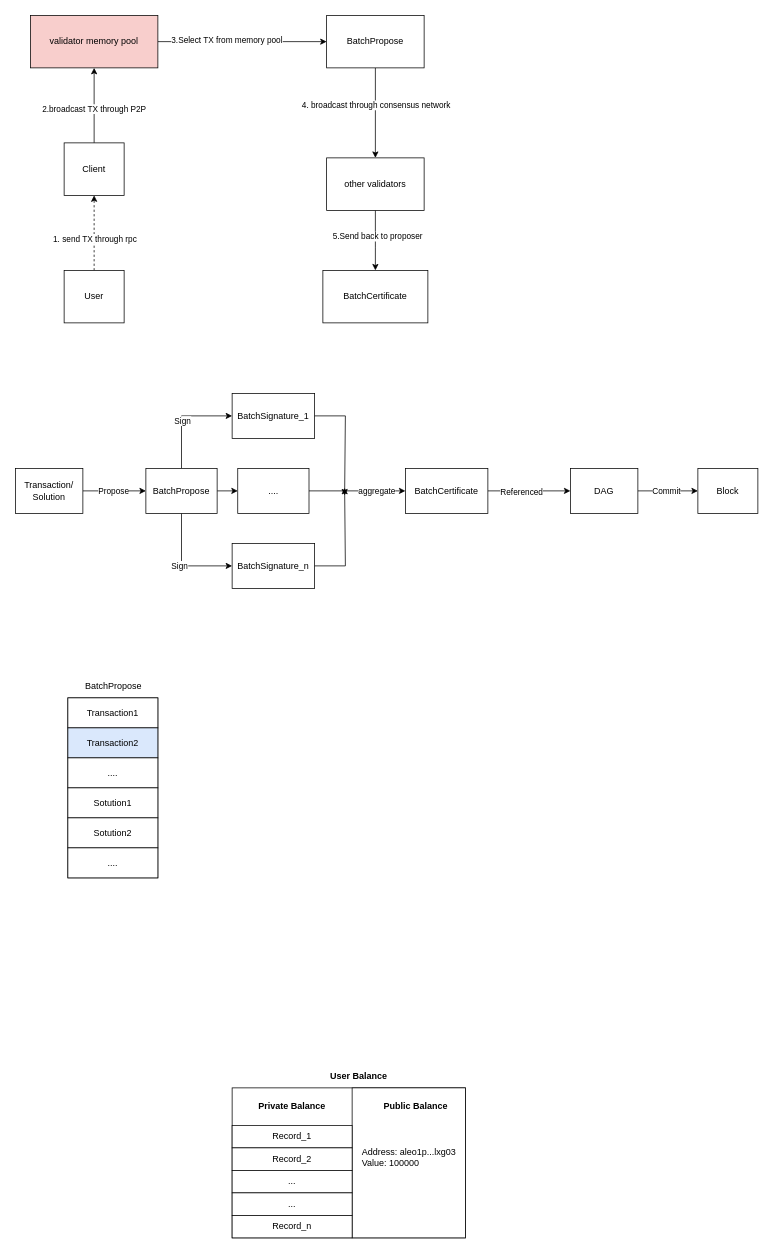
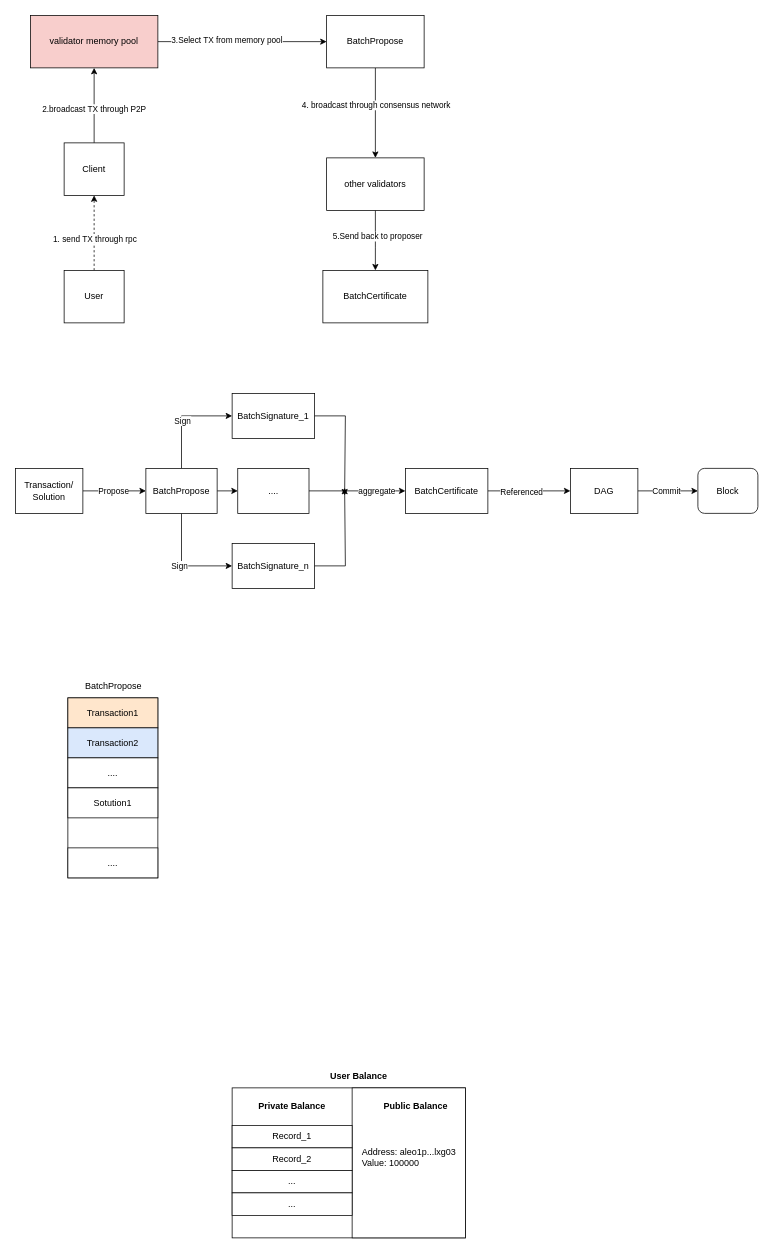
- <mxCell id="33" value="Block" style="rounded=0;whiteSpace=wrap;html=1;" parent="1" vertex="1"><mxGeometry x="930" y="624" width="80" height="60" as="geometry" /></mxCell>
+ <mxCell id="33" value="Block" style="whiteSpace=wrap;html=1;rounded=1;" parent="1" vertex="1"><mxGeometry x="930" y="624" width="80" height="60" as="geometry" /></mxCell>
- <mxCell id="42" value="Transaction1" style="rounded=0;whiteSpace=wrap;html=1;" parent="1" vertex="1"><mxGeometry x="90" y="930" width="120" height="40" as="geometry" /></mxCell>
+ <mxCell id="42" value="Transaction1" style="rounded=0;whiteSpace=wrap;html=1;fillColor=#ffe6cc;" parent="1" vertex="1"><mxGeometry x="90" y="930" width="120" height="40" as="geometry" /></mxCell>
- <mxCell id="47" value="Sotution2" style="rounded=0;whiteSpace=wrap;html=1;" parent="1" vertex="1"><mxGeometry x="90" y="1090" width="120" height="40" as="geometry" /></mxCell>
- <mxCell id="58" value="Record_n" style="rounded=0;whiteSpace=wrap;html=1;" vertex="1" parent="1"><mxGeometry x="309" y="1620" width="160" height="30" as="geometry" /></mxCell>
